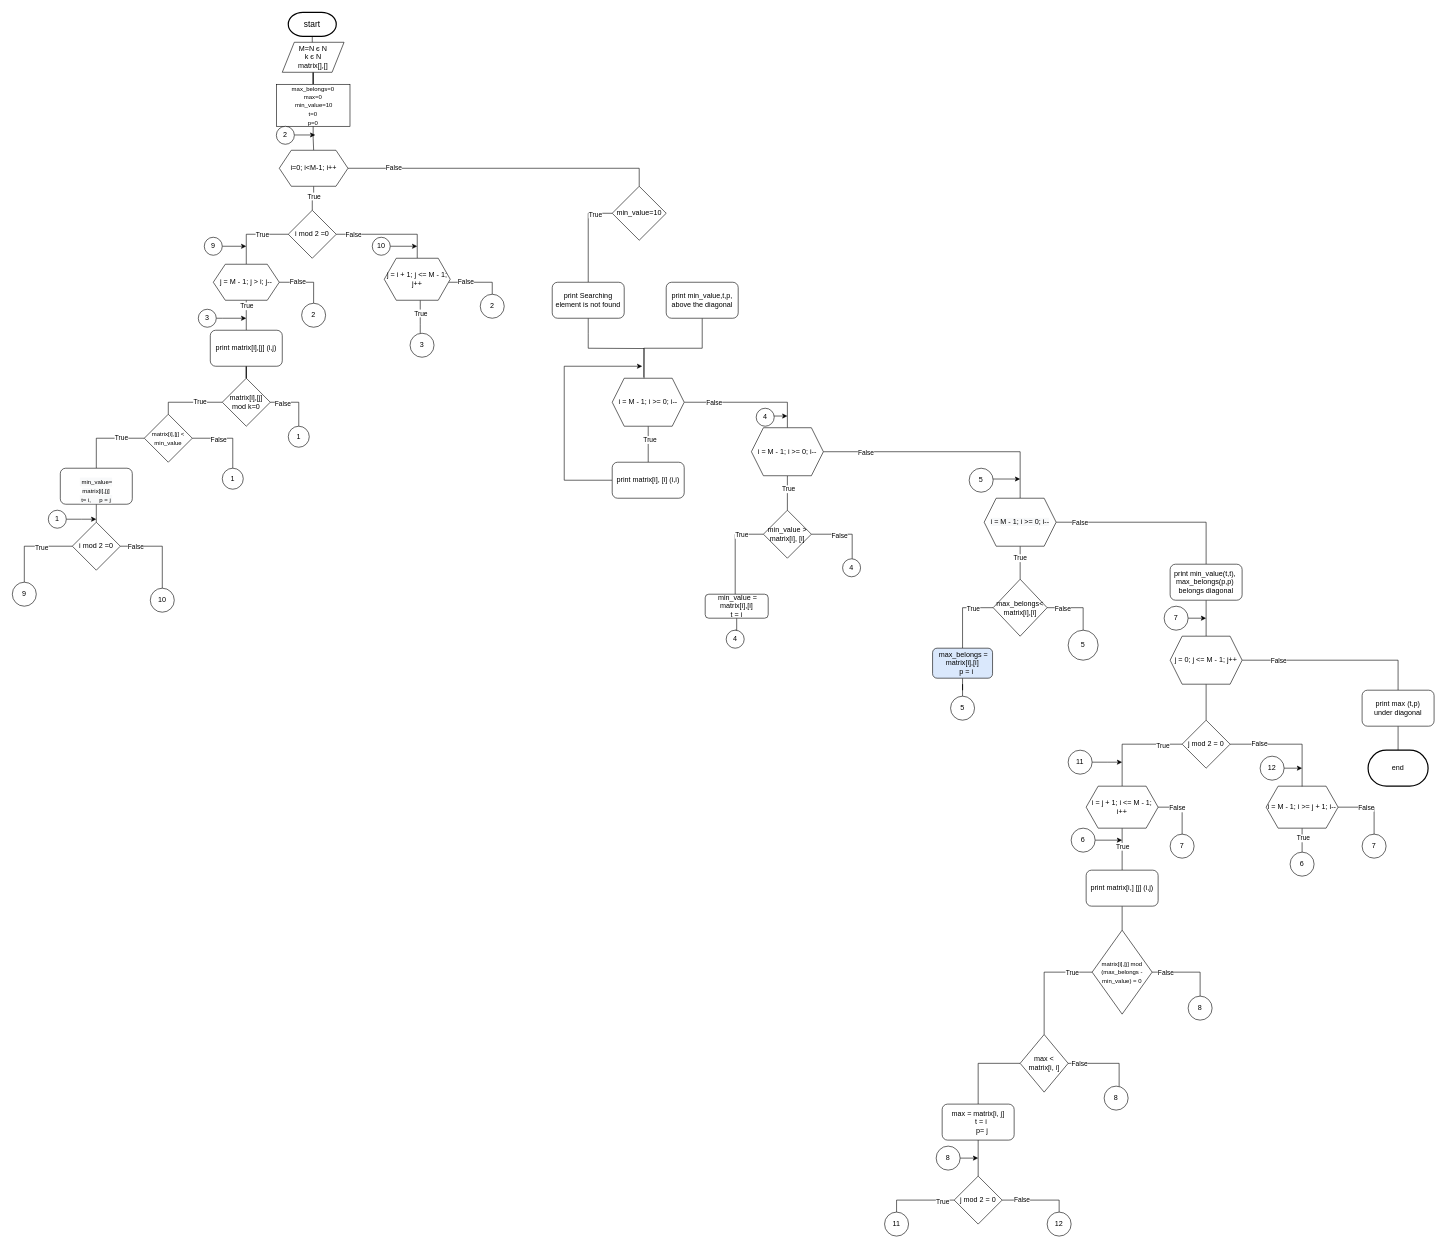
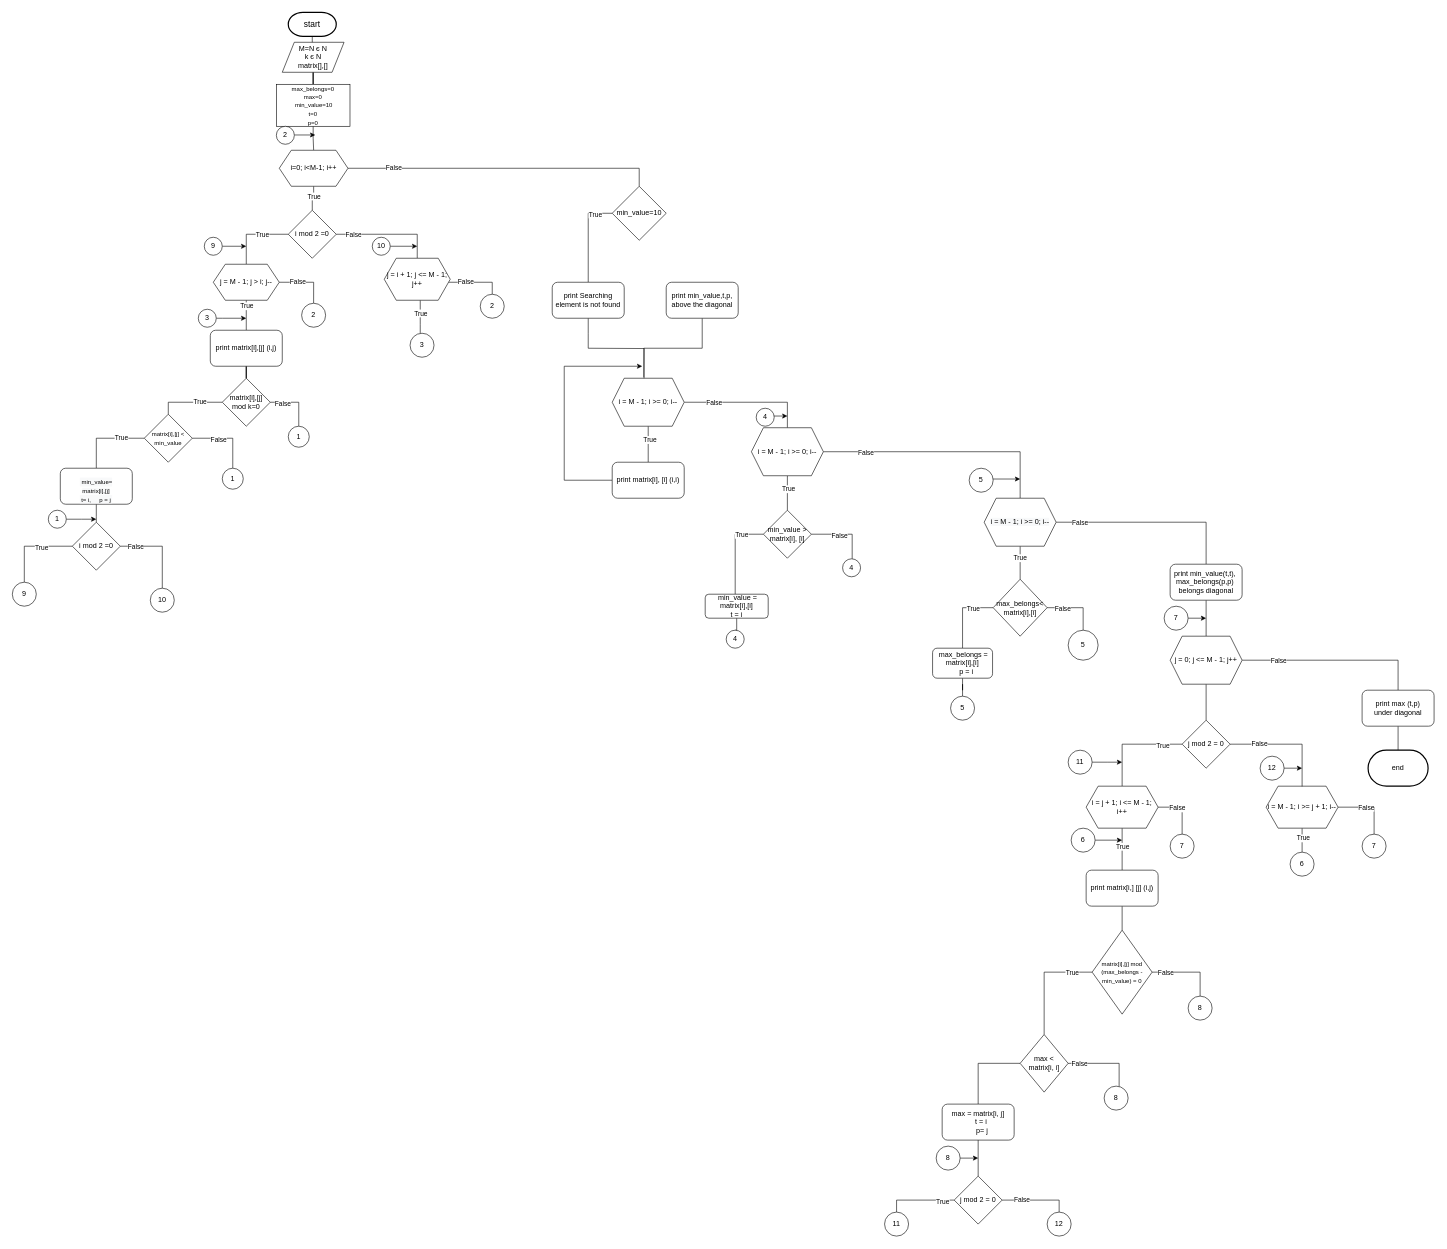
- <mxCell id="95" value="&lt;div&gt;&amp;nbsp;max_belongs = matrix[i],[i]&lt;/div&gt;&lt;div&gt;&amp;nbsp; &amp;nbsp; p = i&lt;/div&gt;" style="rounded=1;whiteSpace=wrap;html=1;fillColor=#dae8fc;" parent="1" vertex="1"><mxGeometry x="1554" y="1080" width="100" height="50" as="geometry" /></mxCell>
+ <mxCell id="95" value="&lt;div&gt;&amp;nbsp;max_belongs = matrix[i],[i]&lt;/div&gt;&lt;div&gt;&amp;nbsp; &amp;nbsp; p = i&lt;/div&gt;" style="rounded=1;whiteSpace=wrap;html=1;" parent="1" vertex="1"><mxGeometry x="1554" y="1080" width="100" height="50" as="geometry" /></mxCell>
